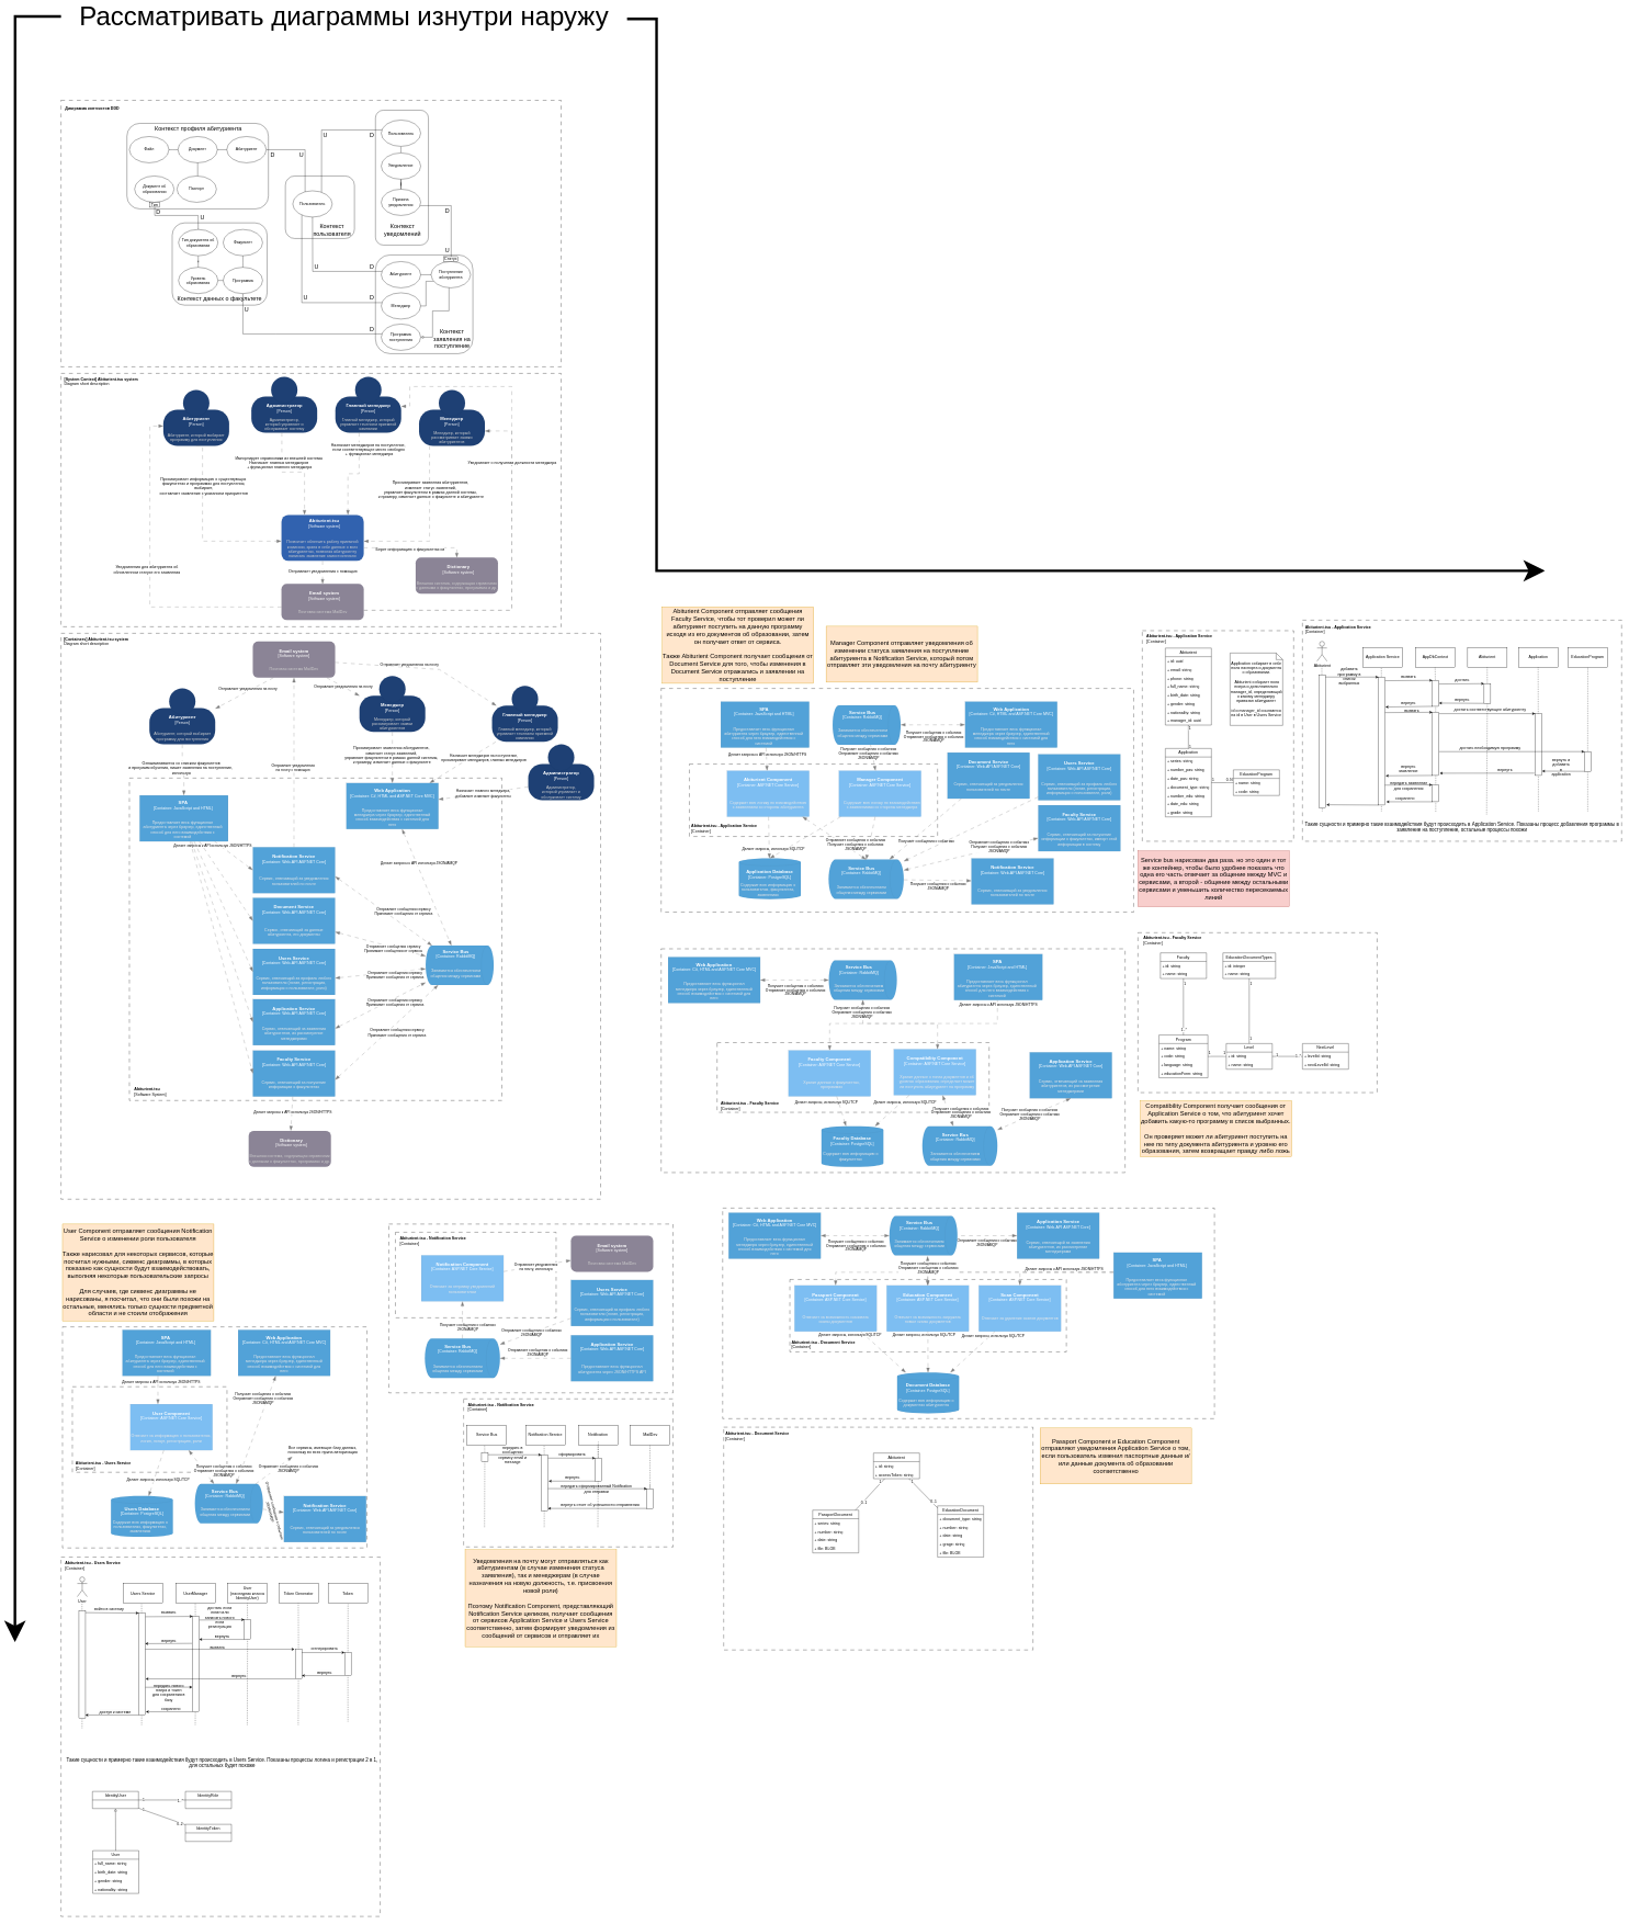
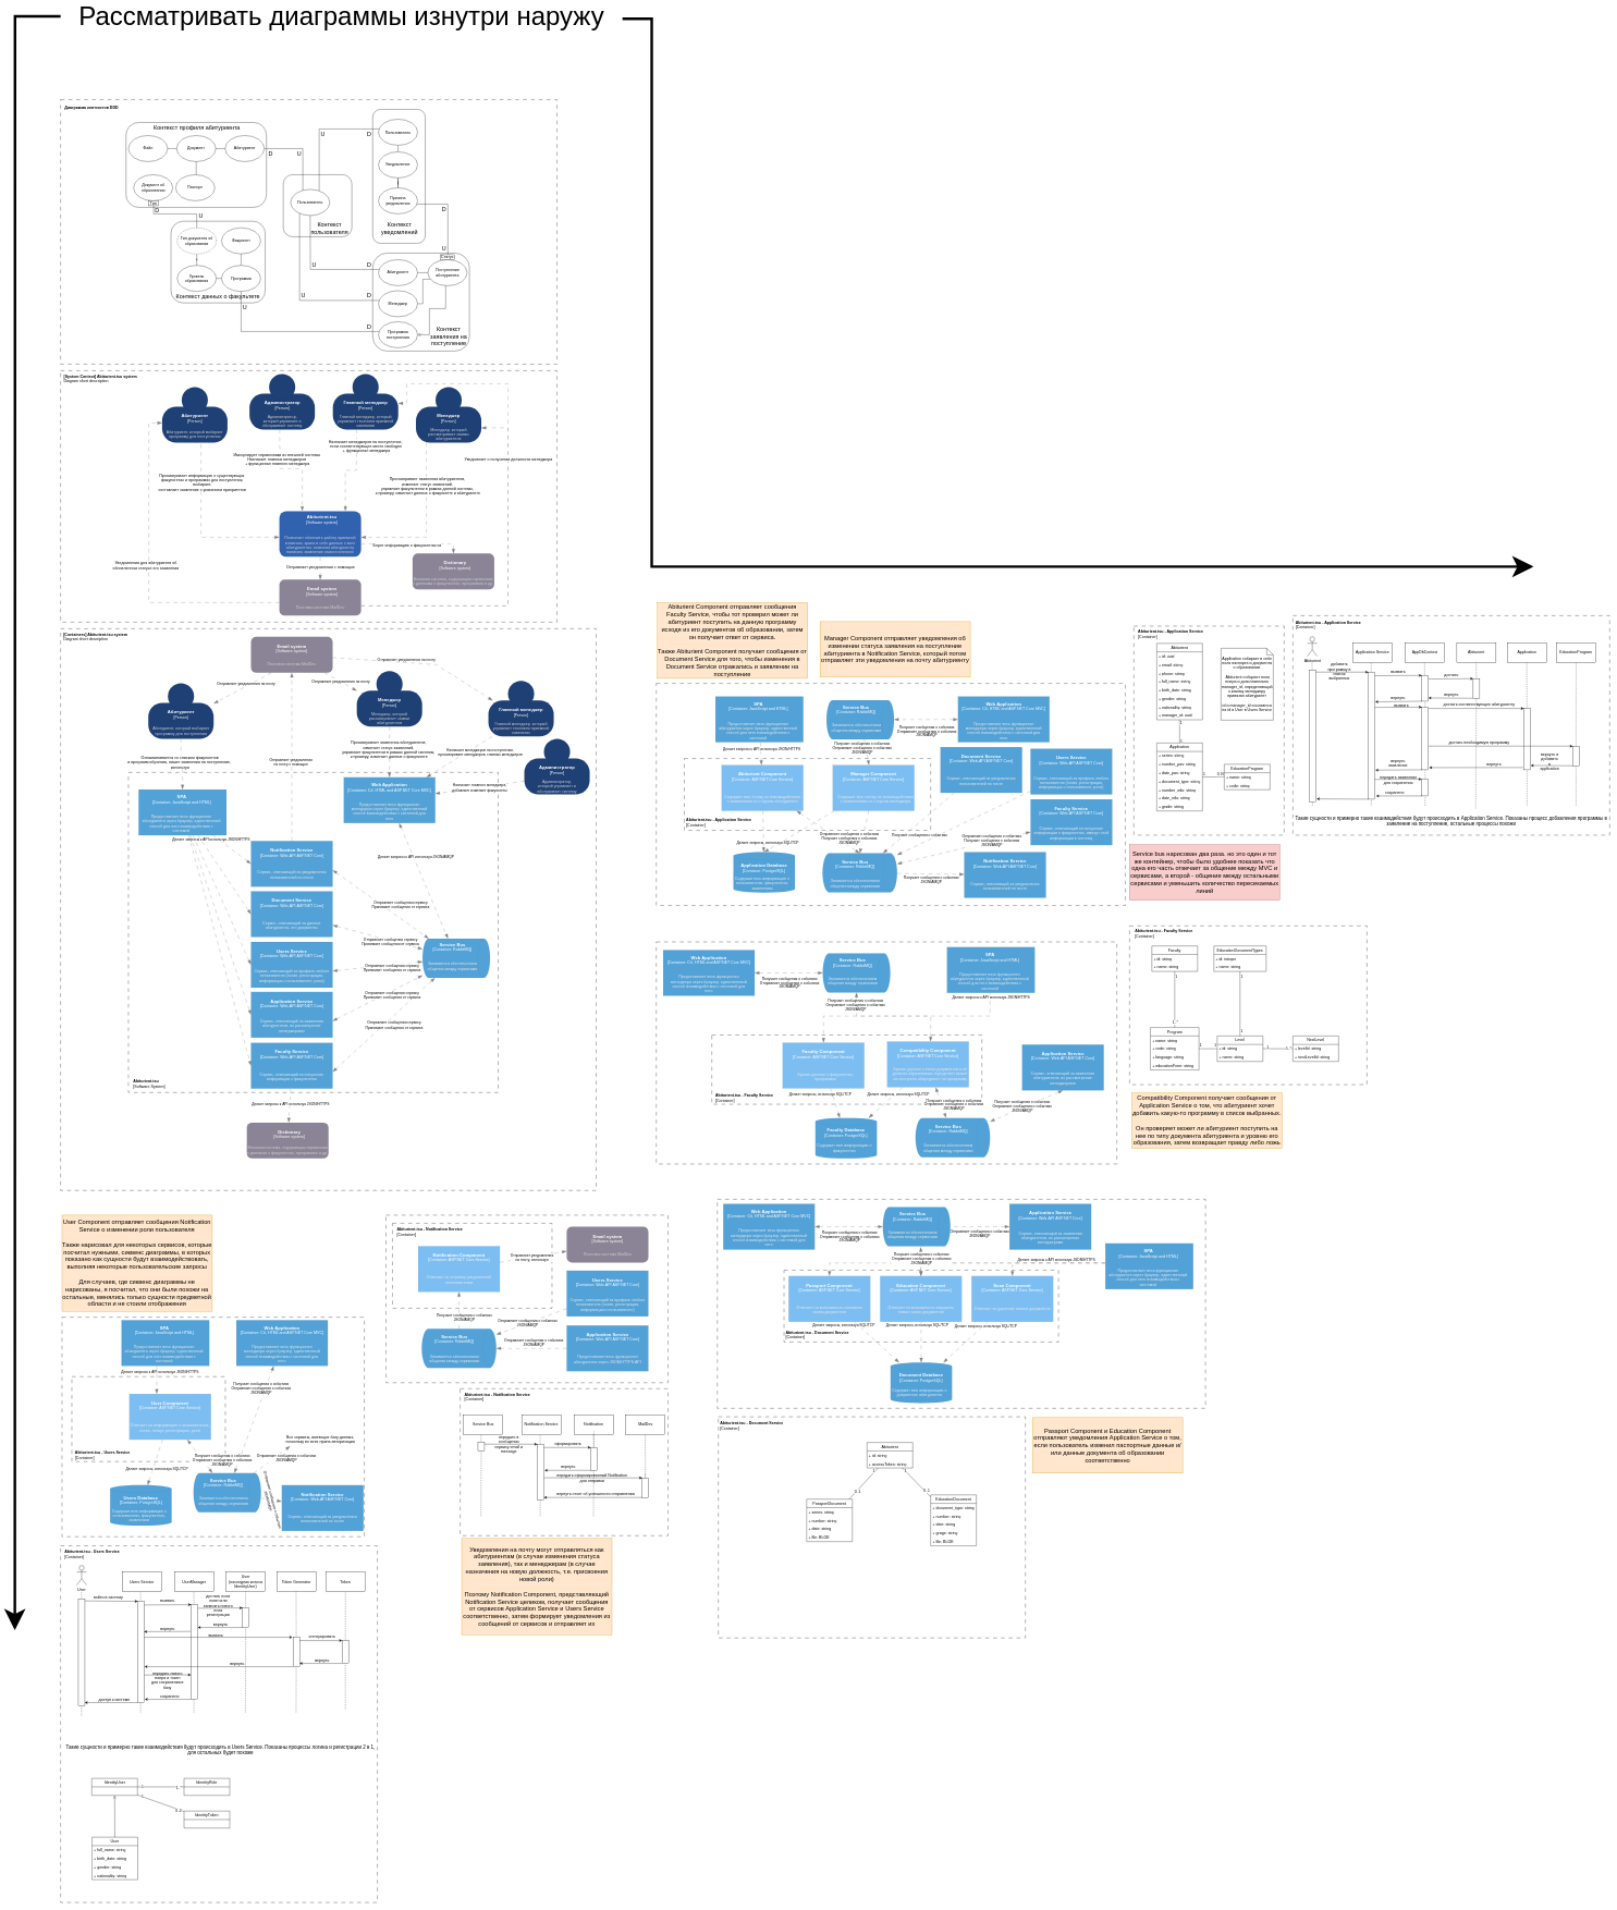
- <mxCell id="73" value="Тип документа об образовании" style="ellipse;whiteSpace=wrap;html=1;" parent="1" vertex="1"><mxGeometry x="516.99" y="682.5" width="120" height="80" as="geometry" /></mxCell>
+ <mxCell id="73" value="Тип документа об образовании" style="ellipse;whiteSpace=wrap;html=1;dashed=1;" parent="1" vertex="1"><mxGeometry x="516.99" y="682.5" width="120" height="80" as="geometry" /></mxCell>
